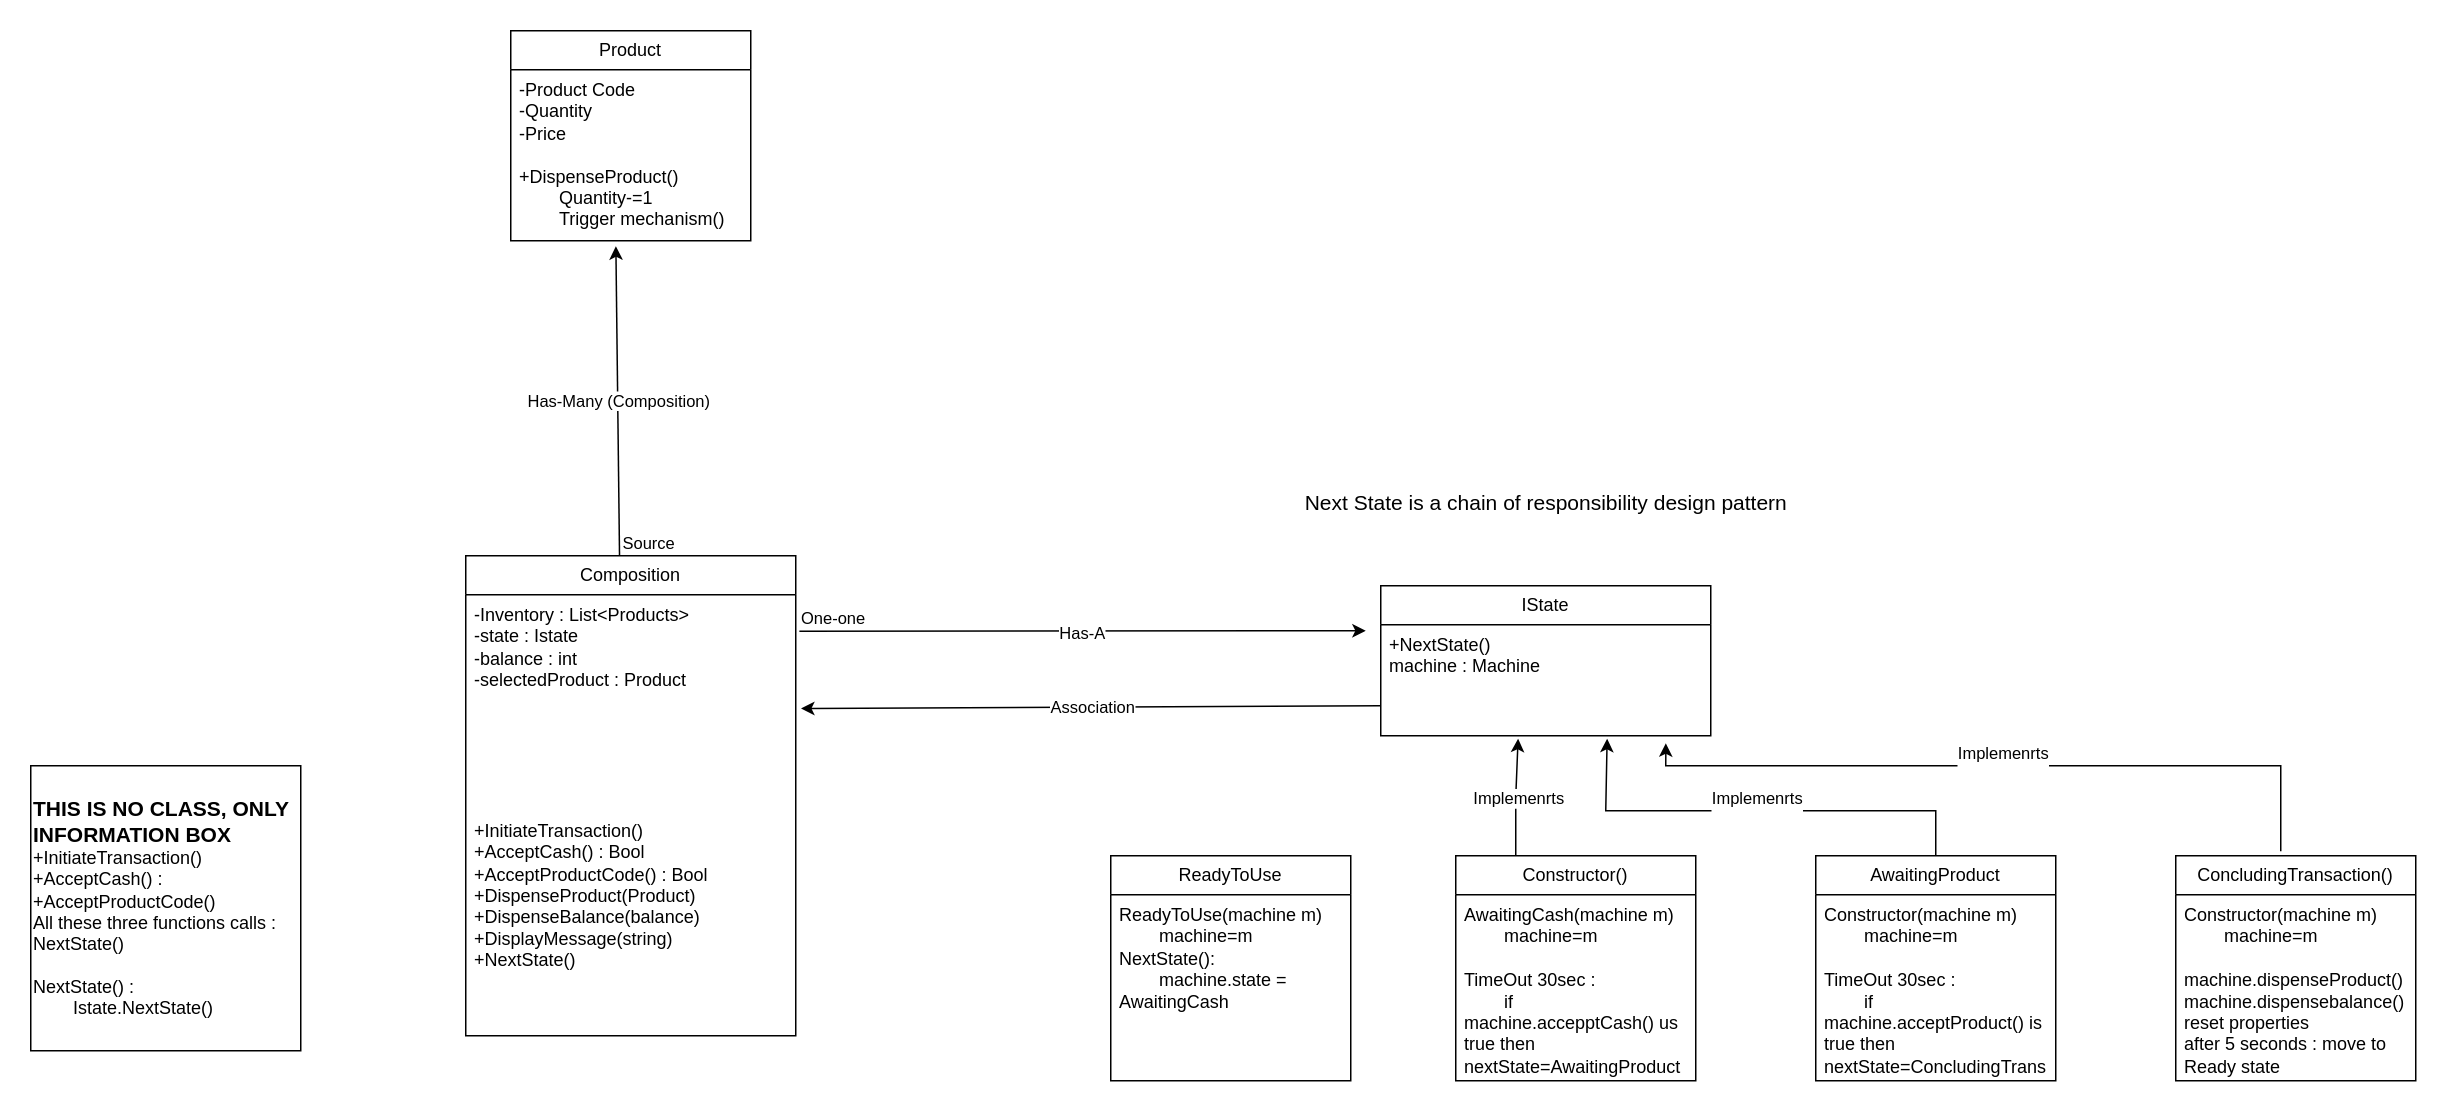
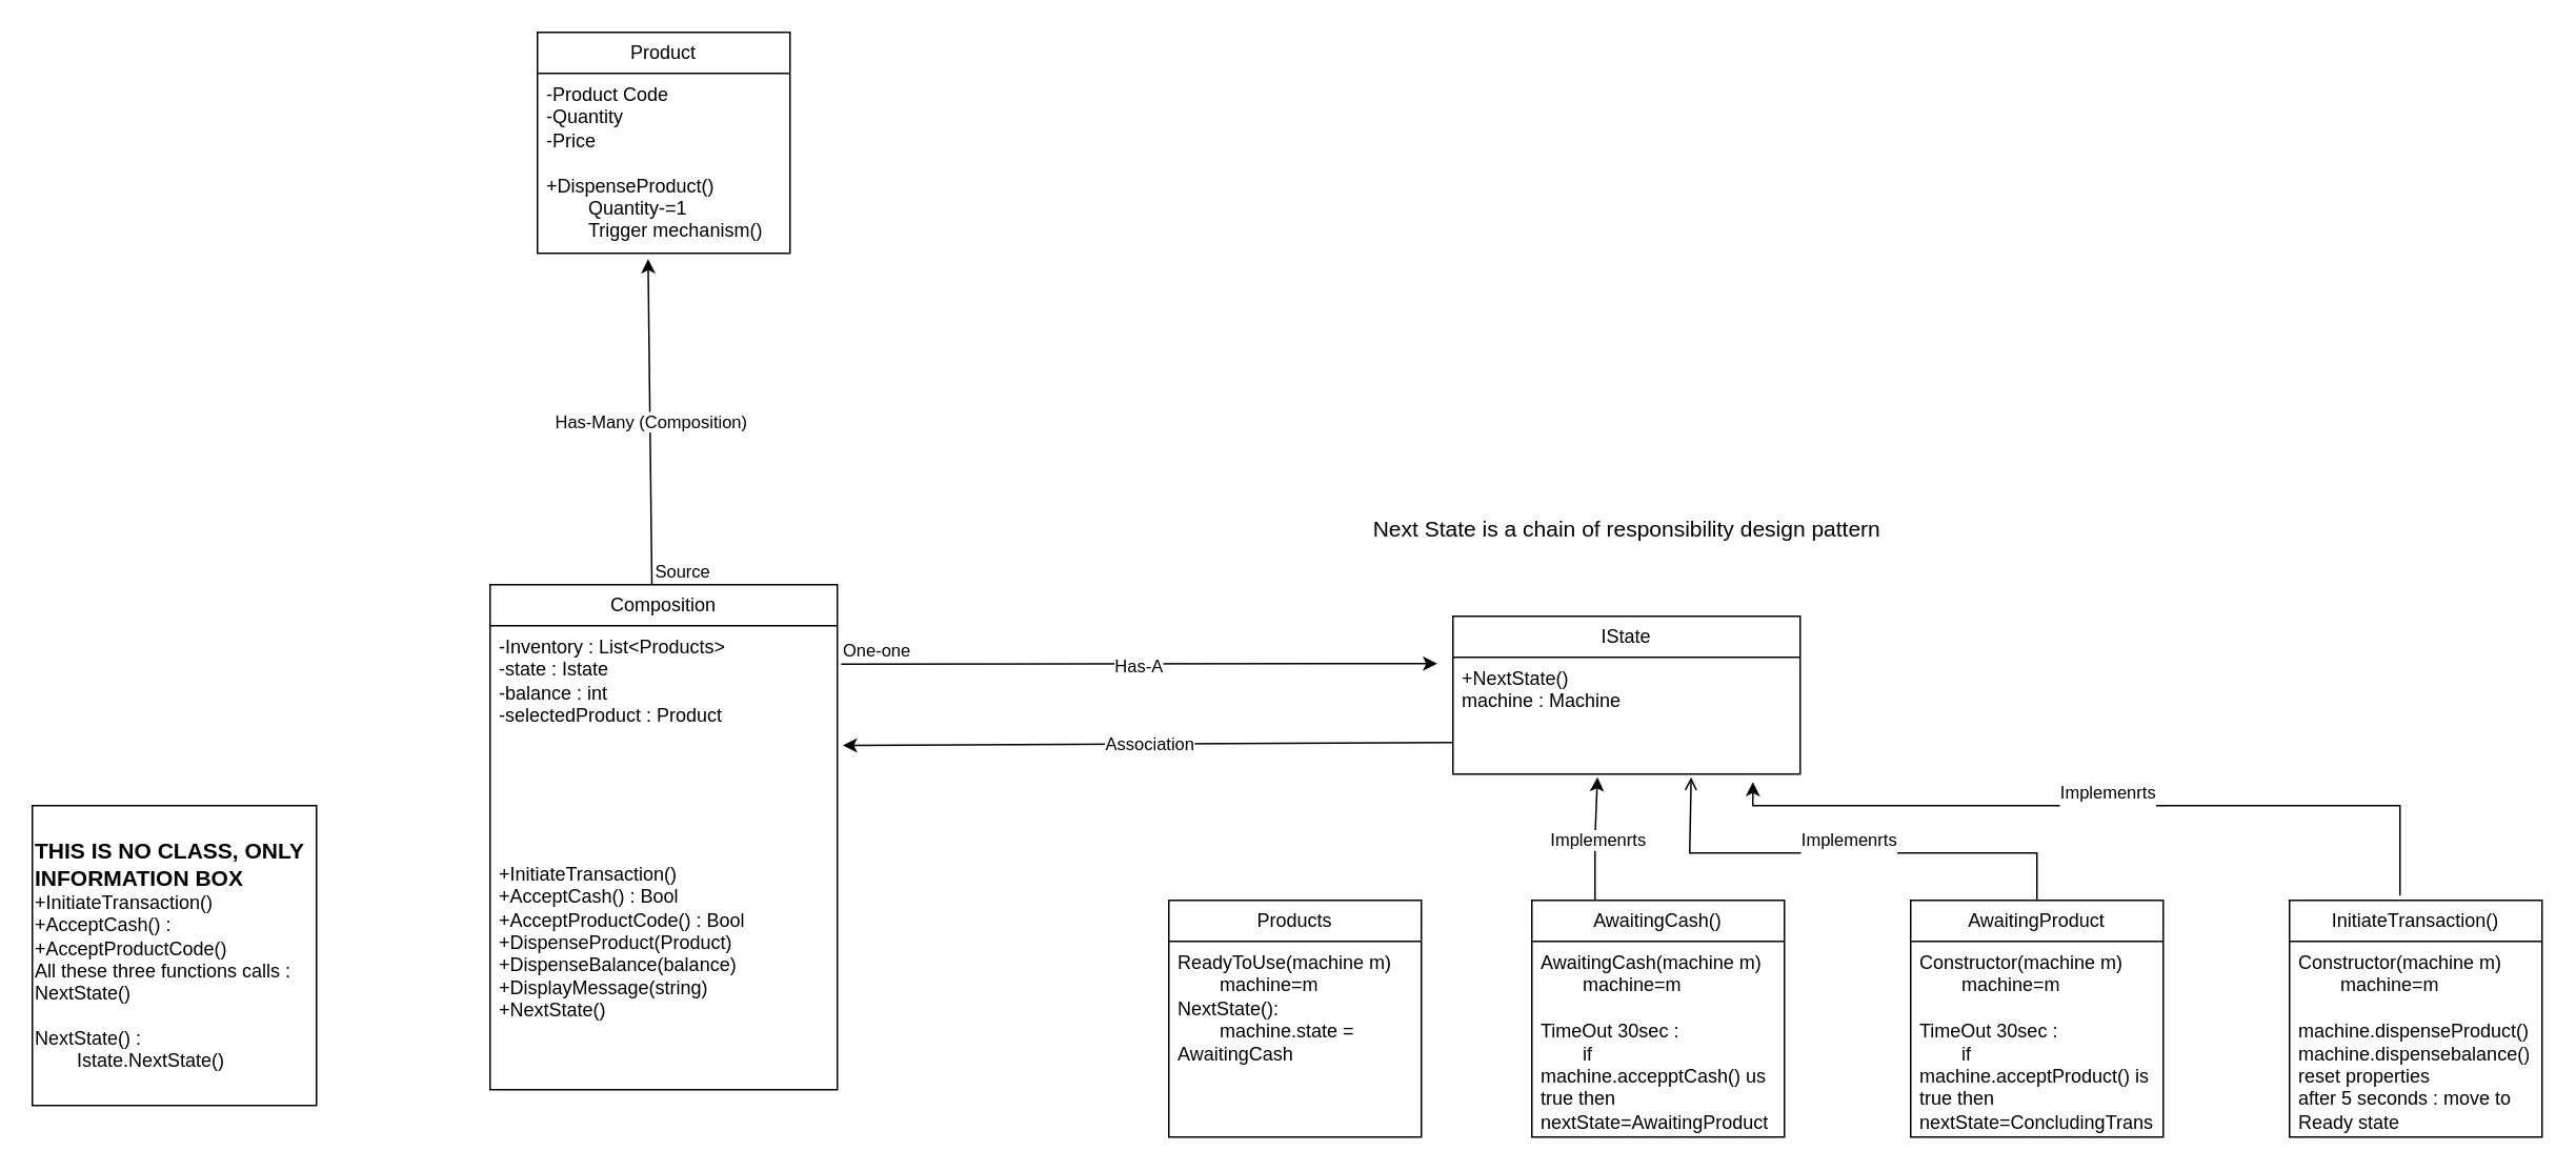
- <mxCell id="22" value="" style="endArrow=classic;html=1;rounded=0;exitX=0.5;exitY=0;exitDx=0;exitDy=0;entryX=0.686;entryY=1.027;entryDx=0;entryDy=0;entryPerimeter=0;" parent="1" source="12" target="5" edge="1"><mxGeometry relative="1" as="geometry"><mxPoint x="1460" y="562" as="sourcePoint" /><mxPoint x="1050" y="490" as="targetPoint" /><Array as="points"><mxPoint x="1290" y="540" /><mxPoint x="1070" y="540" /></Array></mxGeometry></mxCell>
+ <mxCell id="22" value="" style="endArrow=open;html=1;rounded=0;exitX=0.5;exitY=0;exitDx=0;exitDy=0;entryX=0.686;entryY=1.027;entryDx=0;entryDy=0;entryPerimeter=0;" parent="1" source="12" target="5" edge="1"><mxGeometry relative="1" as="geometry"><mxPoint x="1460" y="562" as="sourcePoint" /><mxPoint x="1050" y="490" as="targetPoint" /><Array as="points"><mxPoint x="1290" y="540" /><mxPoint x="1070" y="540" /></Array></mxGeometry></mxCell>
- <mxCell id="6" value="ReadyToUse" style="swimlane;fontStyle=0;childLayout=stackLayout;horizontal=1;startSize=26;fillColor=none;horizontalStack=0;resizeParent=1;resizeParentMax=0;resizeLast=0;collapsible=1;marginBottom=0;whiteSpace=wrap;html=1;" parent="1" vertex="1"><mxGeometry x="740" y="570" width="160" height="150" as="geometry" /></mxCell>
+ <mxCell id="6" value="Products" style="swimlane;fontStyle=0;childLayout=stackLayout;horizontal=1;startSize=26;fillColor=none;horizontalStack=0;resizeParent=1;resizeParentMax=0;resizeLast=0;collapsible=1;marginBottom=0;whiteSpace=wrap;html=1;" parent="1" vertex="1"><mxGeometry x="740" y="570" width="160" height="150" as="geometry" /></mxCell>
- <mxCell id="10" value="Constructor()" style="swimlane;fontStyle=0;childLayout=stackLayout;horizontal=1;startSize=26;fillColor=none;horizontalStack=0;resizeParent=1;resizeParentMax=0;resizeLast=0;collapsible=1;marginBottom=0;whiteSpace=wrap;html=1;" parent="1" vertex="1"><mxGeometry x="970" y="570" width="160" height="150" as="geometry" /></mxCell>
+ <mxCell id="10" value="AwaitingCash()" style="swimlane;fontStyle=0;childLayout=stackLayout;horizontal=1;startSize=26;fillColor=none;horizontalStack=0;resizeParent=1;resizeParentMax=0;resizeLast=0;collapsible=1;marginBottom=0;whiteSpace=wrap;html=1;" parent="1" vertex="1"><mxGeometry x="970" y="570" width="160" height="150" as="geometry" /></mxCell>
- <mxCell id="14" value="ConcludingTransaction()" style="swimlane;fontStyle=0;childLayout=stackLayout;horizontal=1;startSize=26;fillColor=none;horizontalStack=0;resizeParent=1;resizeParentMax=0;resizeLast=0;collapsible=1;marginBottom=0;whiteSpace=wrap;html=1;" parent="1" vertex="1"><mxGeometry x="1450" y="570" width="160" height="150" as="geometry" /></mxCell>
+ <mxCell id="14" value="InitiateTransaction()" style="swimlane;fontStyle=0;childLayout=stackLayout;horizontal=1;startSize=26;fillColor=none;horizontalStack=0;resizeParent=1;resizeParentMax=0;resizeLast=0;collapsible=1;marginBottom=0;whiteSpace=wrap;html=1;" parent="1" vertex="1"><mxGeometry x="1450" y="570" width="160" height="150" as="geometry" /></mxCell>
